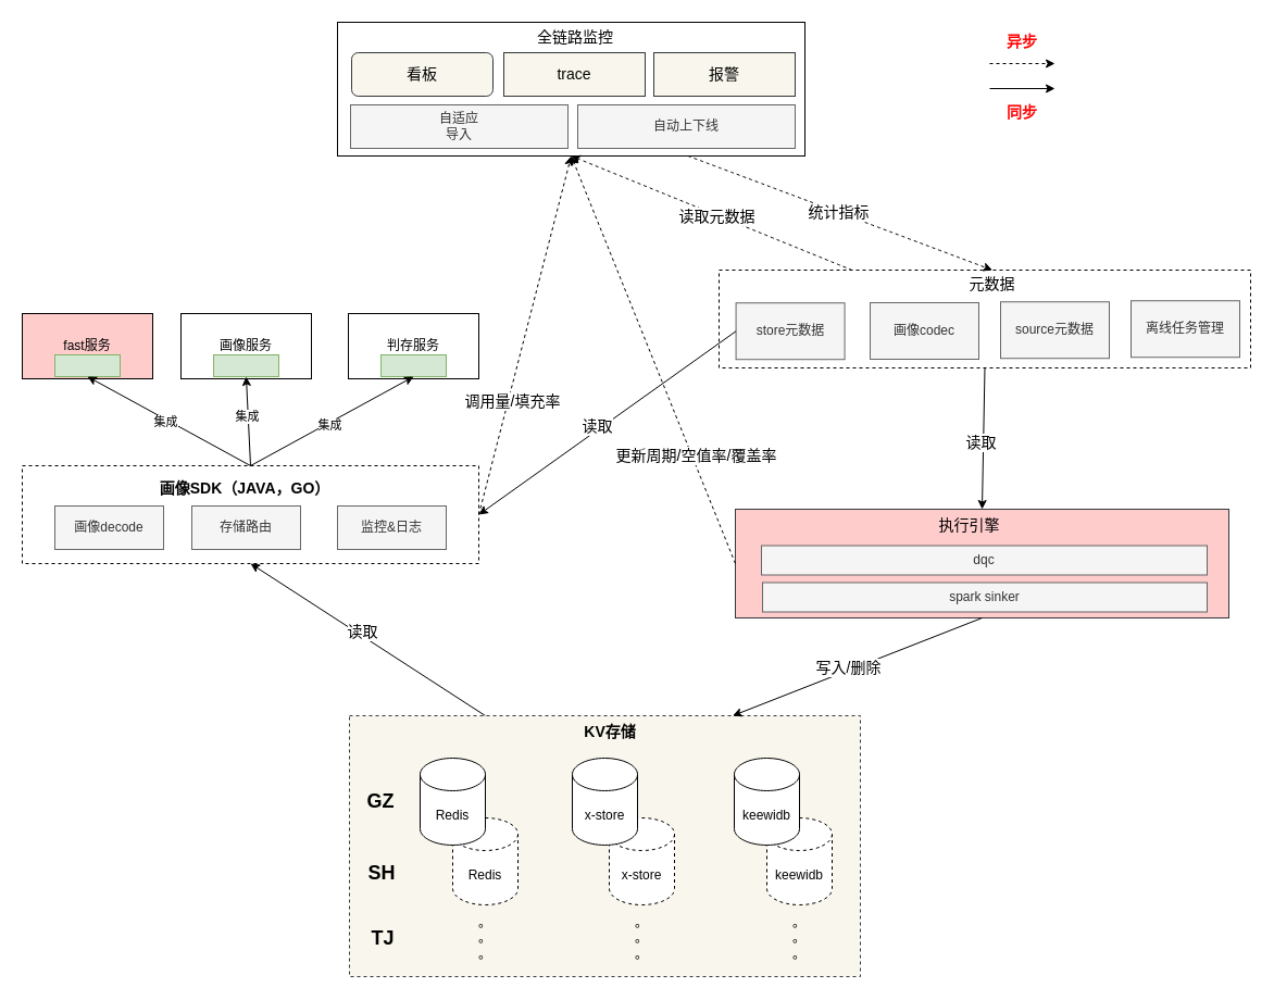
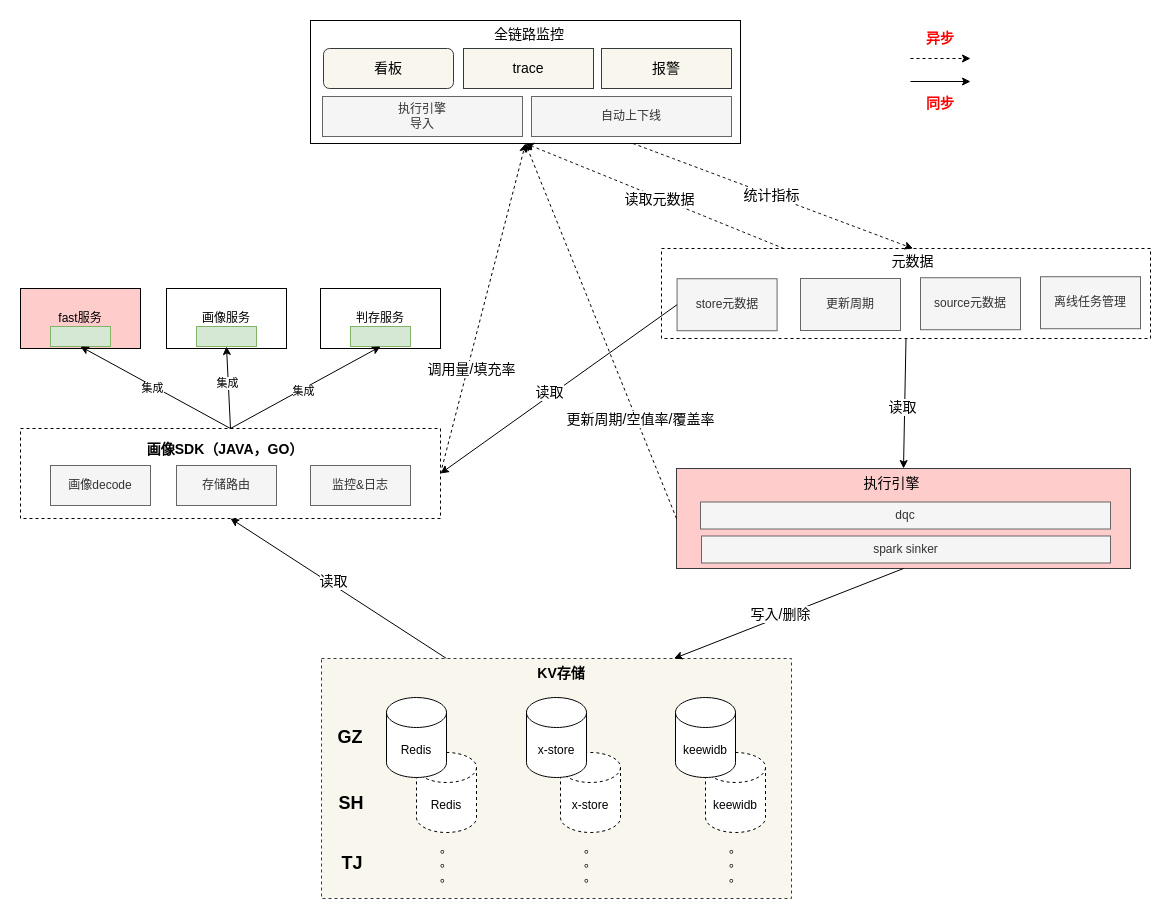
- <mxCell id="60" value="自适应&lt;br&gt;导入" style="rounded=0;whiteSpace=wrap;html=1;fillColor=#f5f5f5;fontColor=#333333;strokeColor=#666666;flipH=1;flipV=1;" vertex="1" parent="1"><mxGeometry x="322" y="96" width="200" height="40" as="geometry" /></mxCell>
+ <mxCell id="60" value="执行引擎&lt;br&gt;导入" style="rounded=0;whiteSpace=wrap;html=1;fillColor=#f5f5f5;fontColor=#333333;strokeColor=#666666;flipH=1;flipV=1;" vertex="1" parent="1"><mxGeometry x="322" y="96" width="200" height="40" as="geometry" /></mxCell>
- <mxCell id="55" value="画像codec" style="rounded=0;whiteSpace=wrap;html=1;fillColor=#f5f5f5;fontColor=#333333;strokeColor=#666666;flipH=1;flipV=1;" vertex="1" parent="1"><mxGeometry x="800.003" y="277.995" width="100" height="52" as="geometry" /></mxCell>
+ <mxCell id="55" value="更新周期" style="rounded=0;whiteSpace=wrap;html=1;fillColor=#f5f5f5;fontColor=#333333;strokeColor=#666666;flipH=1;flipV=1;" vertex="1" parent="1"><mxGeometry x="800.003" y="277.995" width="100" height="52" as="geometry" /></mxCell>
